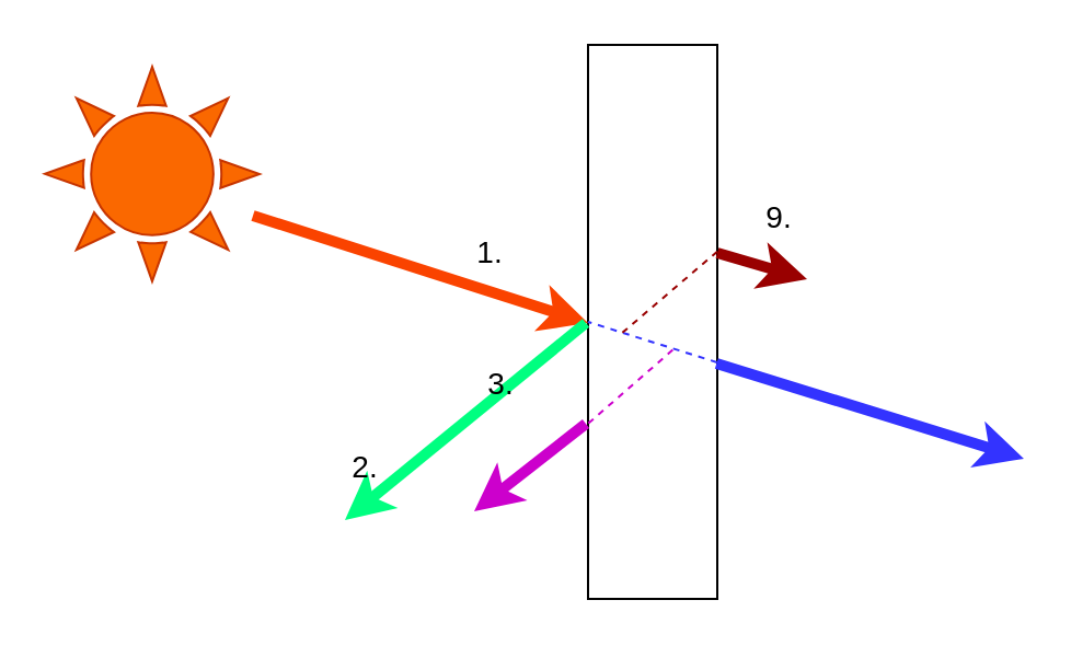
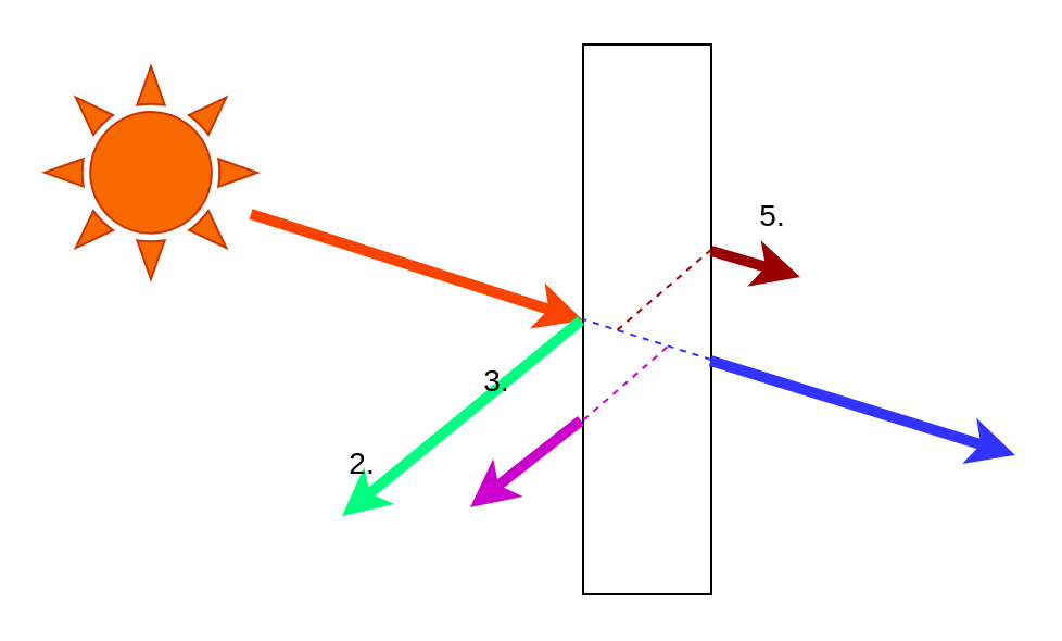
- <mxCell id="15" value="9." style="text;html=1;align=center;verticalAlign=middle;resizable=0;points=[];;autosize=1;fontSize=14;" vertex="1" parent="1"><mxGeometry x="343" y="88" width="23" height="22" as="geometry" /></mxCell>
+ <mxCell id="15" value="5." style="text;html=1;align=center;verticalAlign=middle;resizable=0;points=[];;autosize=1;fontSize=14;" vertex="1" parent="1"><mxGeometry x="343" y="88" width="23" height="22" as="geometry" /></mxCell>
- <mxCell id="12" value="1." style="text;html=1;align=center;verticalAlign=middle;resizable=0;points=[];;autosize=1;fontSize=14;" vertex="1" parent="1"><mxGeometry x="211" y="104" width="23" height="22" as="geometry" /></mxCell>
